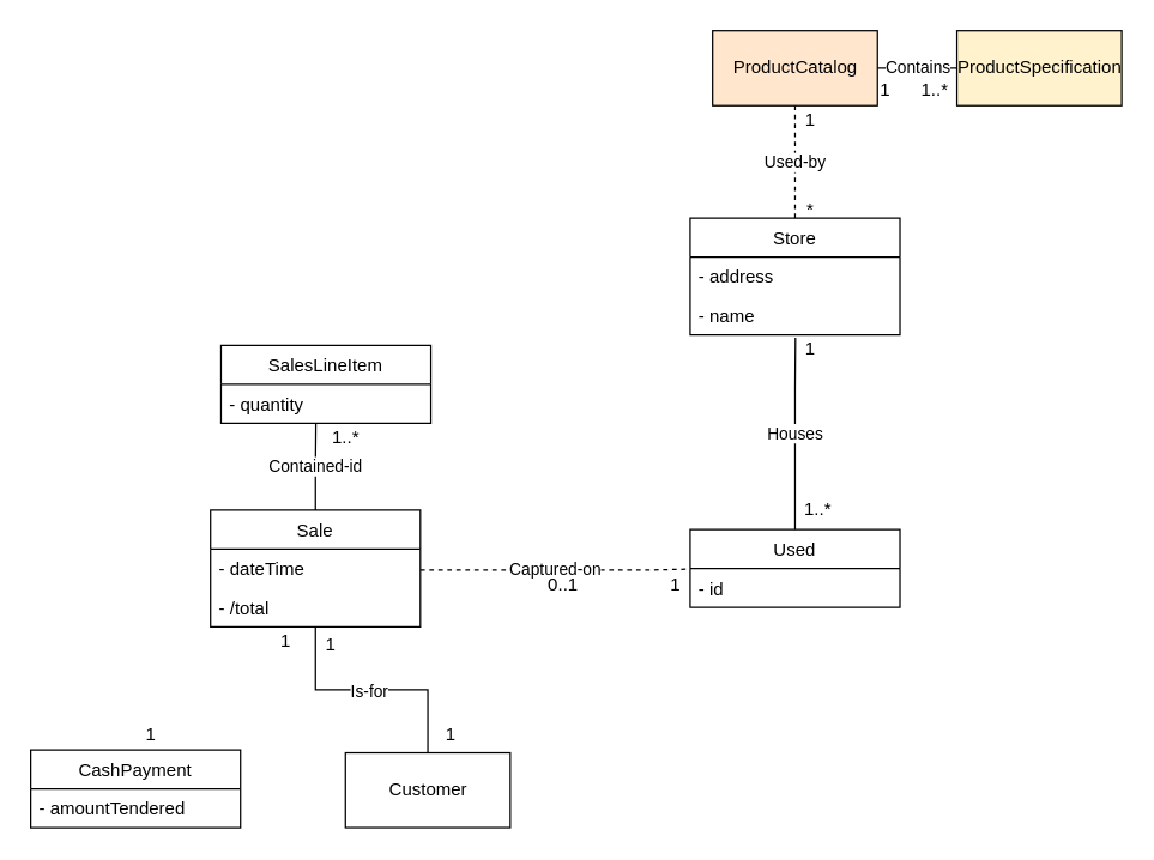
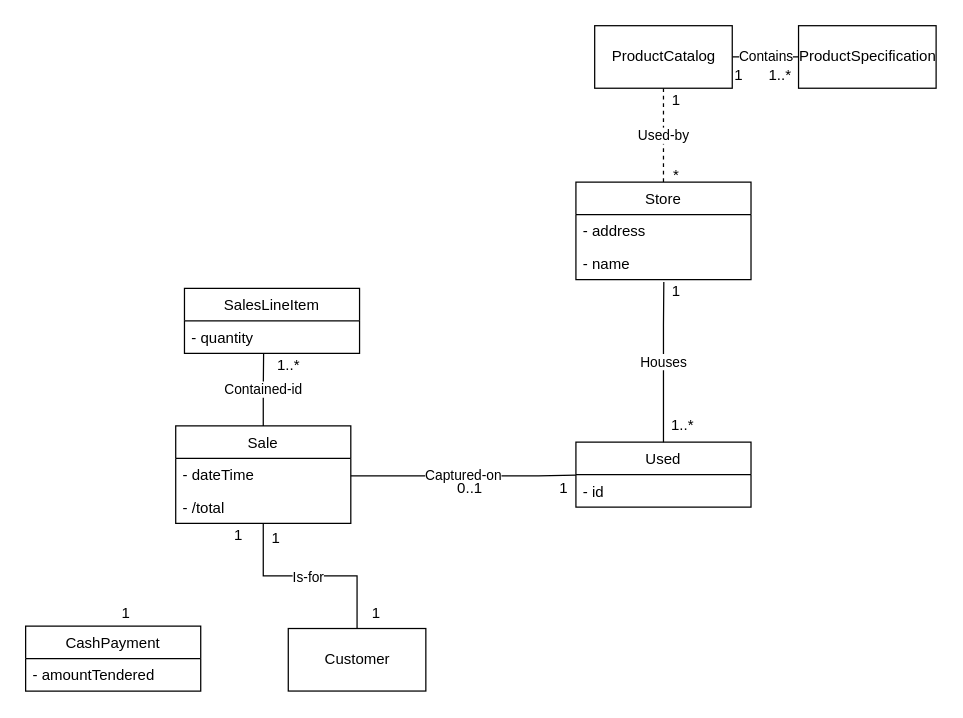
- <mxCell id="31" value="ProductCatalog" style="html=1;fillColor=#ffe6cc;" parent="1" vertex="1"><mxGeometry x="475" y="20" width="110" height="50" as="geometry" /></mxCell>
+ <mxCell id="31" value="ProductCatalog" style="html=1;" parent="1" vertex="1"><mxGeometry x="475" y="20" width="110" height="50" as="geometry" /></mxCell>
- <mxCell id="34" value="ProductSpecification" style="html=1;fillColor=#fff2cc;" parent="1" vertex="1"><mxGeometry x="638" y="20" width="110" height="50" as="geometry" /></mxCell>
+ <mxCell id="34" value="ProductSpecification" style="html=1;" parent="1" vertex="1"><mxGeometry x="638" y="20" width="110" height="50" as="geometry" /></mxCell>
- <mxCell id="5" value="Captured-on" style="edgeStyle=orthogonalEdgeStyle;rounded=0;orthogonalLoop=1;jettySize=auto;html=1;entryX=0;entryY=0.013;entryDx=0;entryDy=0;entryPerimeter=0;endArrow=none;endFill=0;dashed=1;" parent="1" source="6" target="21" edge="1"><mxGeometry relative="1" as="geometry"><Array as="points"><mxPoint x="430" y="380" /><mxPoint x="430" y="380" /></Array></mxGeometry></mxCell>
+ <mxCell id="5" value="Captured-on" style="edgeStyle=orthogonalEdgeStyle;rounded=0;orthogonalLoop=1;jettySize=auto;html=1;entryX=0;entryY=0.013;entryDx=0;entryDy=0;entryPerimeter=0;endArrow=none;endFill=0;" parent="1" source="6" target="21" edge="1"><mxGeometry relative="1" as="geometry"><Array as="points"><mxPoint x="430" y="380" /><mxPoint x="430" y="380" /></Array></mxGeometry></mxCell>
